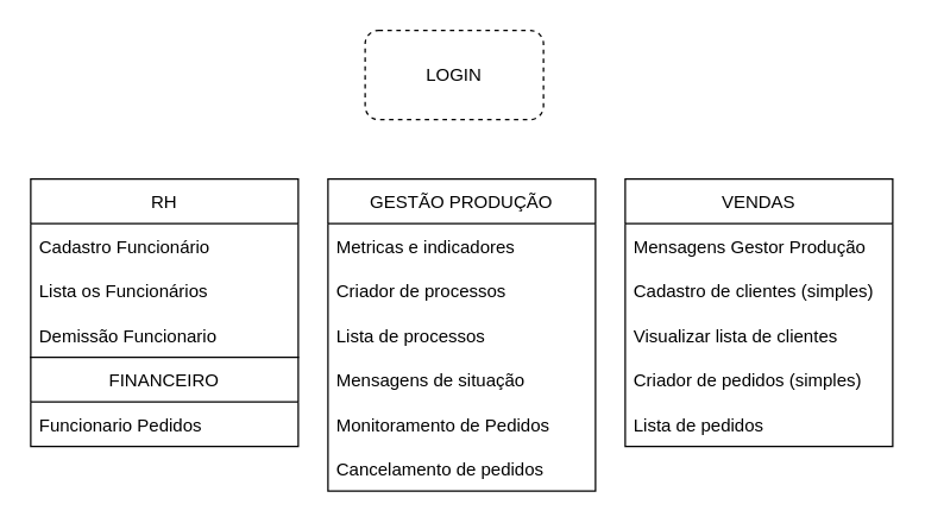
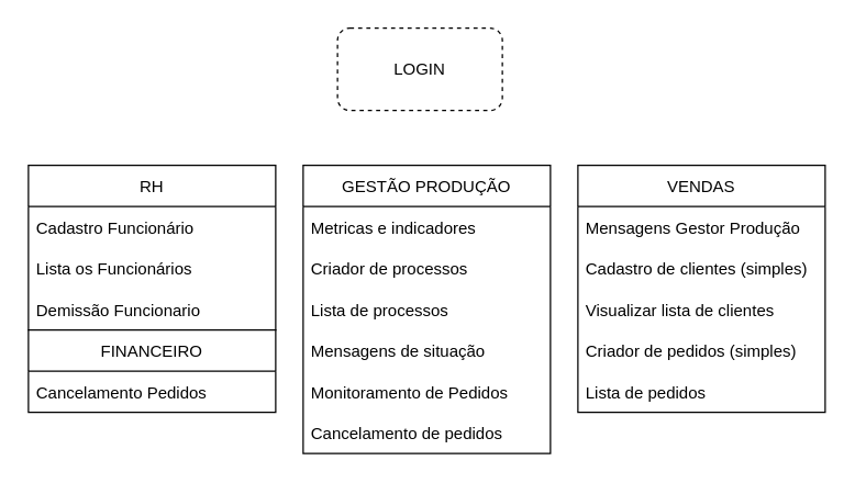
- <mxCell id="21" value="Funcionario Pedidos" style="text;strokeColor=none;fillColor=none;align=left;verticalAlign=middle;spacingLeft=4;spacingRight=4;overflow=hidden;points=[[0,0.5],[1,0.5]];portConstraint=eastwest;rotatable=0;" vertex="1" parent="20"><mxGeometry y="30" width="180" height="30" as="geometry" /></mxCell>
+ <mxCell id="21" value="Cancelamento Pedidos" style="text;strokeColor=none;fillColor=none;align=left;verticalAlign=middle;spacingLeft=4;spacingRight=4;overflow=hidden;points=[[0,0.5],[1,0.5]];portConstraint=eastwest;rotatable=0;" vertex="1" parent="20"><mxGeometry y="30" width="180" height="30" as="geometry" /></mxCell>
